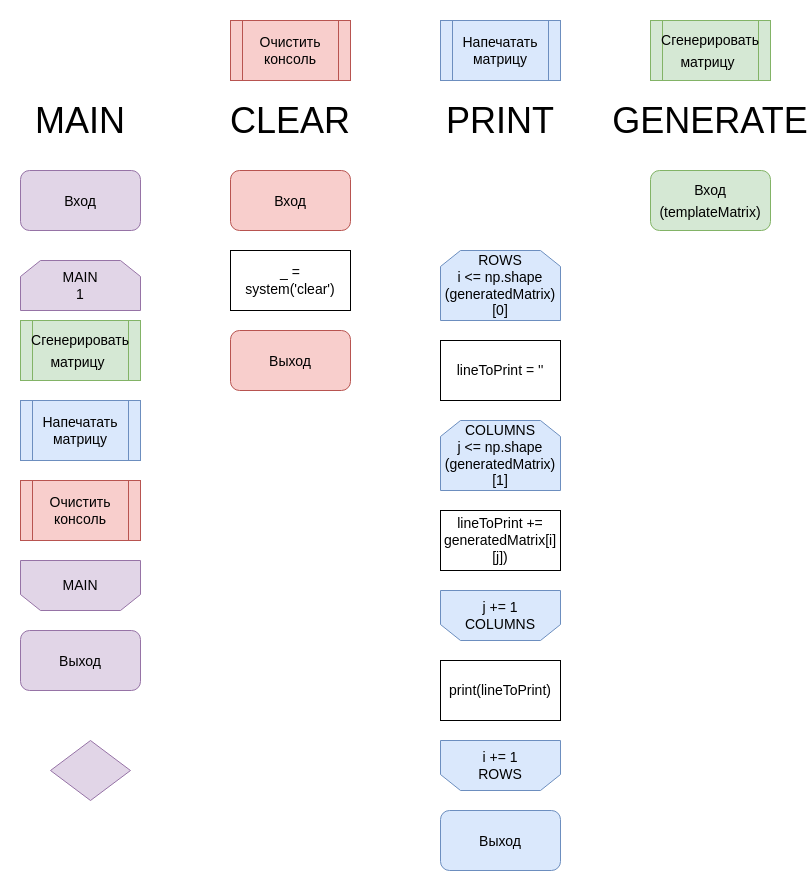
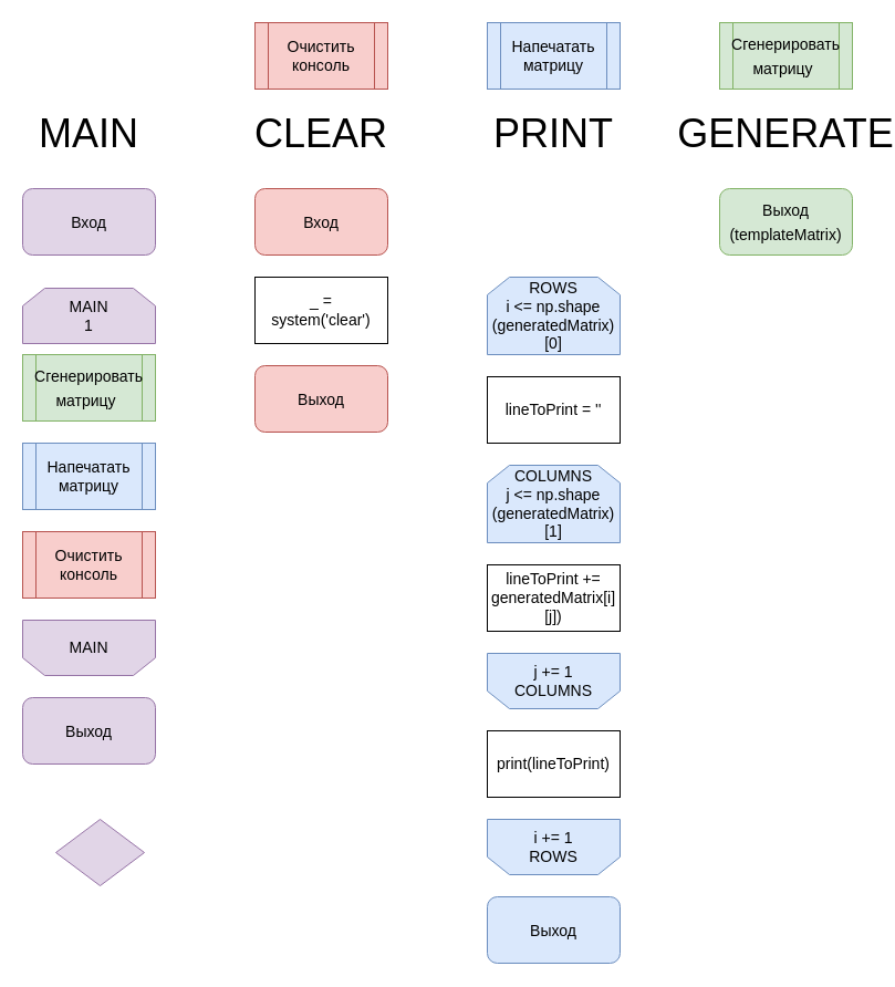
- <mxCell id="34" value="&lt;font style=&quot;font-size: 14px;&quot;&gt;Вход&lt;br&gt;(templateMatrix)&lt;br&gt;&lt;/font&gt;" style="rounded=1;whiteSpace=wrap;html=1;fontSize=18;fillColor=#d5e8d4;strokeColor=#82b366;" vertex="1" parent="1"><mxGeometry x="650" y="170" width="120" height="60" as="geometry" /></mxCell>
+ <mxCell id="34" value="&lt;font style=&quot;font-size: 14px;&quot;&gt;Выход&lt;br&gt;(templateMatrix)&lt;br&gt;&lt;/font&gt;" style="rounded=1;whiteSpace=wrap;html=1;fontSize=18;fillColor=#d5e8d4;strokeColor=#82b366;" vertex="1" parent="1"><mxGeometry x="650" y="170" width="120" height="60" as="geometry" /></mxCell>
